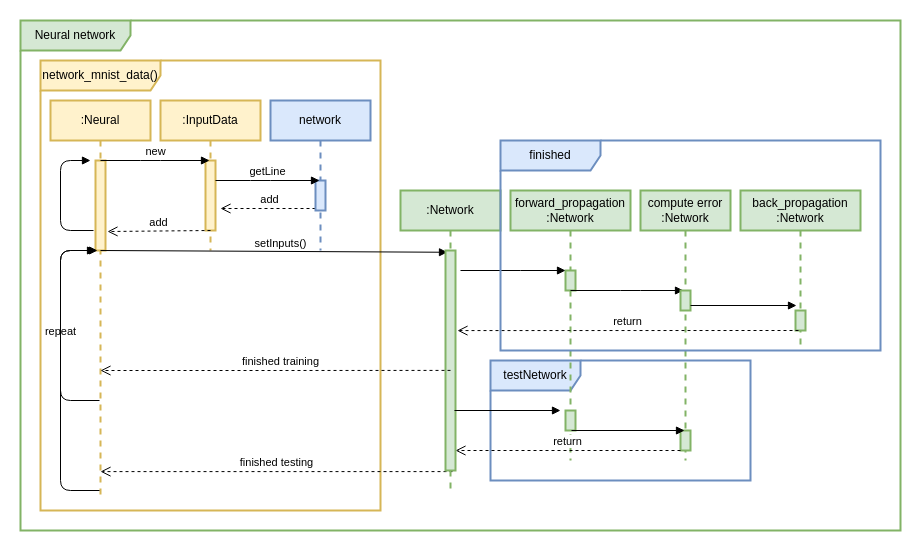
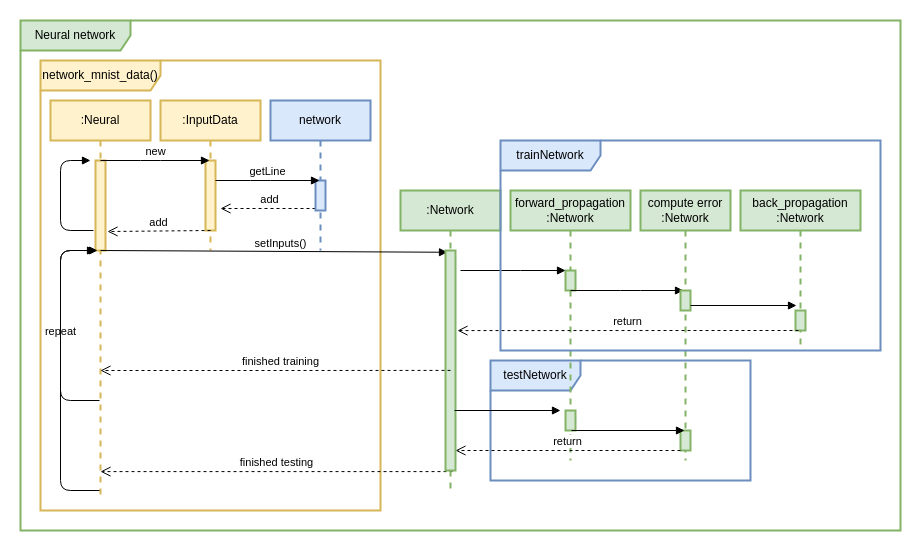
- <mxCell id="37" value="finished" style="shape=umlFrame;whiteSpace=wrap;html=1;strokeWidth=2;width=100;height=30;fillColor=#dae8fc;strokeColor=#6c8ebf;" vertex="1" parent="1"><mxGeometry x="500" y="140" width="380" height="210" as="geometry" /></mxCell>
+ <mxCell id="37" value="trainNetwork" style="shape=umlFrame;whiteSpace=wrap;html=1;strokeWidth=2;width=100;height=30;fillColor=#dae8fc;strokeColor=#6c8ebf;" vertex="1" parent="1"><mxGeometry x="500" y="140" width="380" height="210" as="geometry" /></mxCell>
